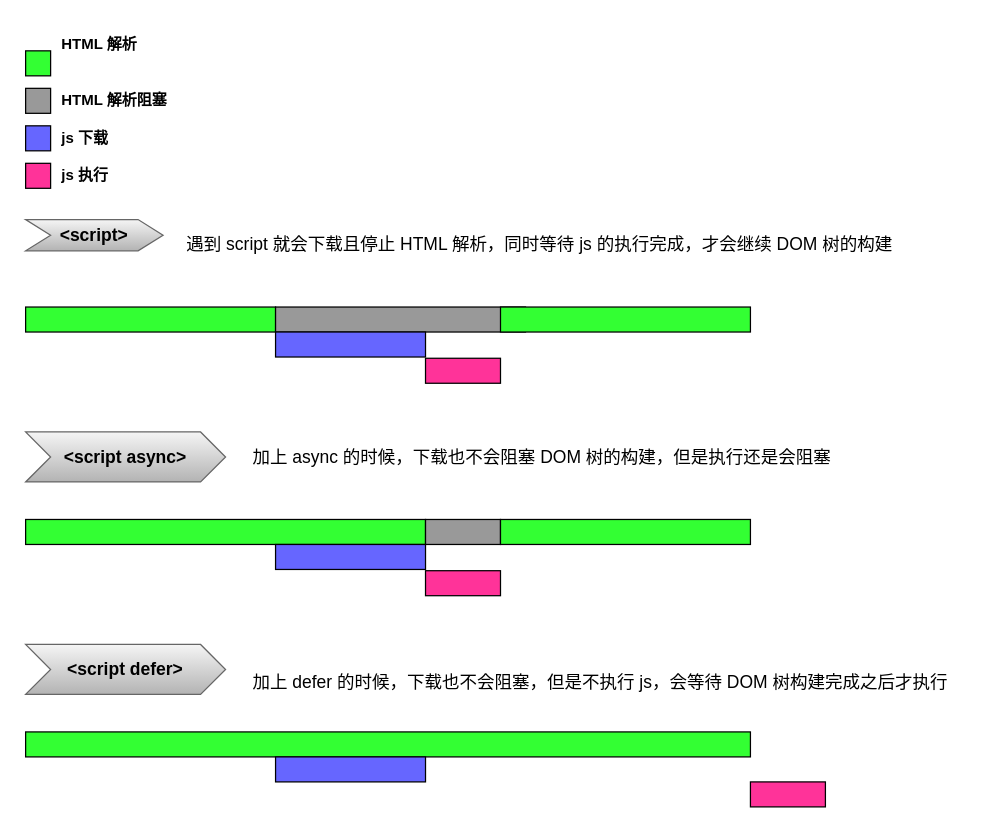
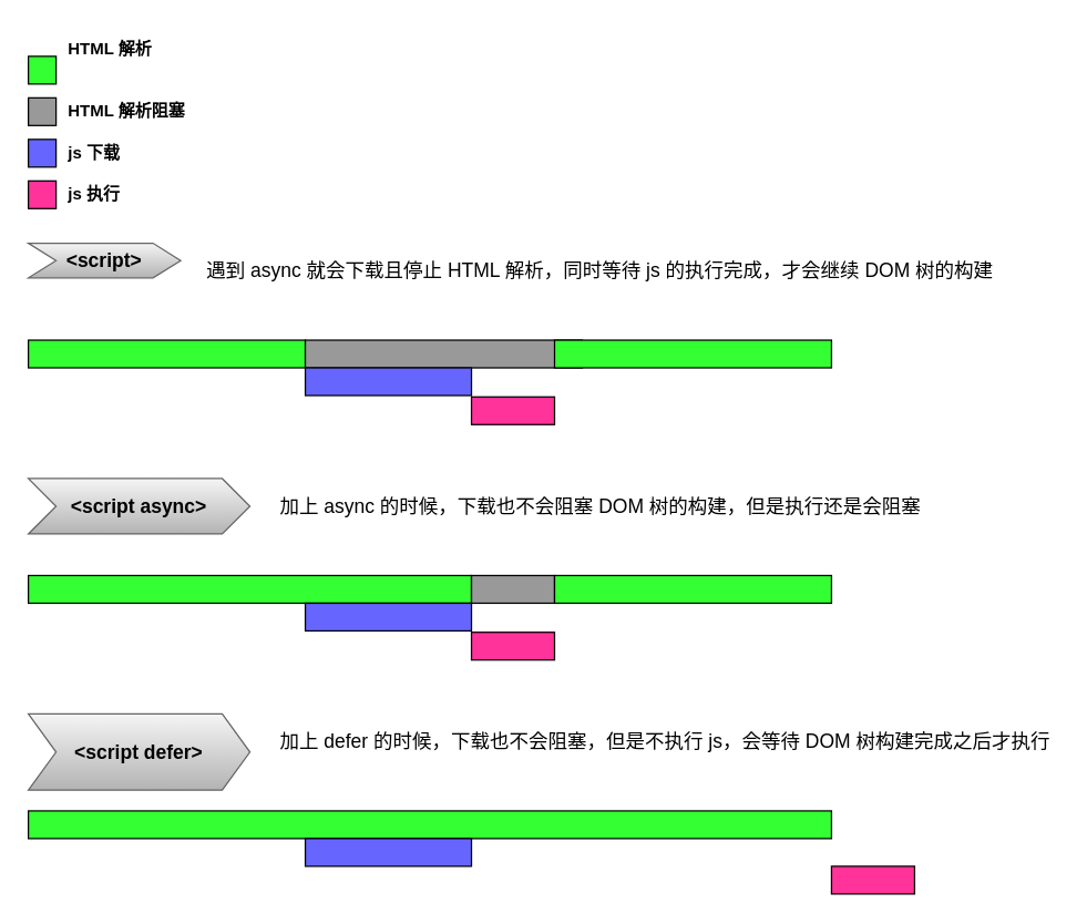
- <mxCell id="16" value="遇到 script 就会下载且停止 HTML 解析，同时等待 js 的执行完成，才会继续 DOM 树的构建" style="text;html=1;strokeColor=none;fillColor=none;align=left;verticalAlign=middle;whiteSpace=wrap;rounded=0;fontSize=14;" vertex="1" parent="1"><mxGeometry x="147" y="180" width="583" height="30" as="geometry" /></mxCell>
+ <mxCell id="16" value="遇到 async 就会下载且停止 HTML 解析，同时等待 js 的执行完成，才会继续 DOM 树的构建" style="text;html=1;strokeColor=none;fillColor=none;align=left;verticalAlign=middle;whiteSpace=wrap;rounded=0;fontSize=14;" vertex="1" parent="1"><mxGeometry x="147" y="180" width="583" height="30" as="geometry" /></mxCell>
- <mxCell id="24" value="&lt;b style=&quot;border-color: var(--border-color); font-size: 12px;&quot;&gt;&lt;font style=&quot;border-color: var(--border-color); font-size: 14px;&quot;&gt;&amp;lt;script defer&amp;gt;&lt;/font&gt;&lt;/b&gt;" style="shape=step;perimeter=stepPerimeter;whiteSpace=wrap;html=1;fixedSize=1;strokeColor=#666666;fontSize=14;fillColor=#f5f5f5;gradientColor=#b3b3b3;" vertex="1" parent="1"><mxGeometry x="20" y="515" width="160" height="40" as="geometry" /></mxCell>
+ <mxCell id="24" value="&lt;b style=&quot;border-color: var(--border-color); font-size: 12px;&quot;&gt;&lt;font style=&quot;border-color: var(--border-color); font-size: 14px;&quot;&gt;&amp;lt;script defer&amp;gt;&lt;/font&gt;&lt;/b&gt;" style="shape=step;perimeter=stepPerimeter;whiteSpace=wrap;html=1;fixedSize=1;strokeColor=#666666;fontSize=14;fillColor=#f5f5f5;gradientColor=#b3b3b3;" vertex="1" parent="1"><mxGeometry x="20" y="515" width="160" height="55" as="geometry" /></mxCell>
- <mxCell id="28" value="加上 defer 的时候，下载也不会阻塞，但是不执行 js，会等待 DOM 树构建完成之后才执行" style="text;html=1;strokeColor=none;fillColor=none;align=left;verticalAlign=middle;whiteSpace=wrap;rounded=0;fontSize=14;" vertex="1" parent="1"><mxGeometry x="200" y="530" width="563" height="30" as="geometry" /></mxCell>
+ <mxCell id="28" value="加上 defer 的时候，下载也不会阻塞，但是不执行 js，会等待 DOM 树构建完成之后才执行" style="text;html=1;strokeColor=none;fillColor=none;align=left;verticalAlign=middle;whiteSpace=wrap;rounded=0;fontSize=14;" vertex="1" parent="1"><mxGeometry x="200" y="520" width="563" height="30" as="geometry" /></mxCell>
